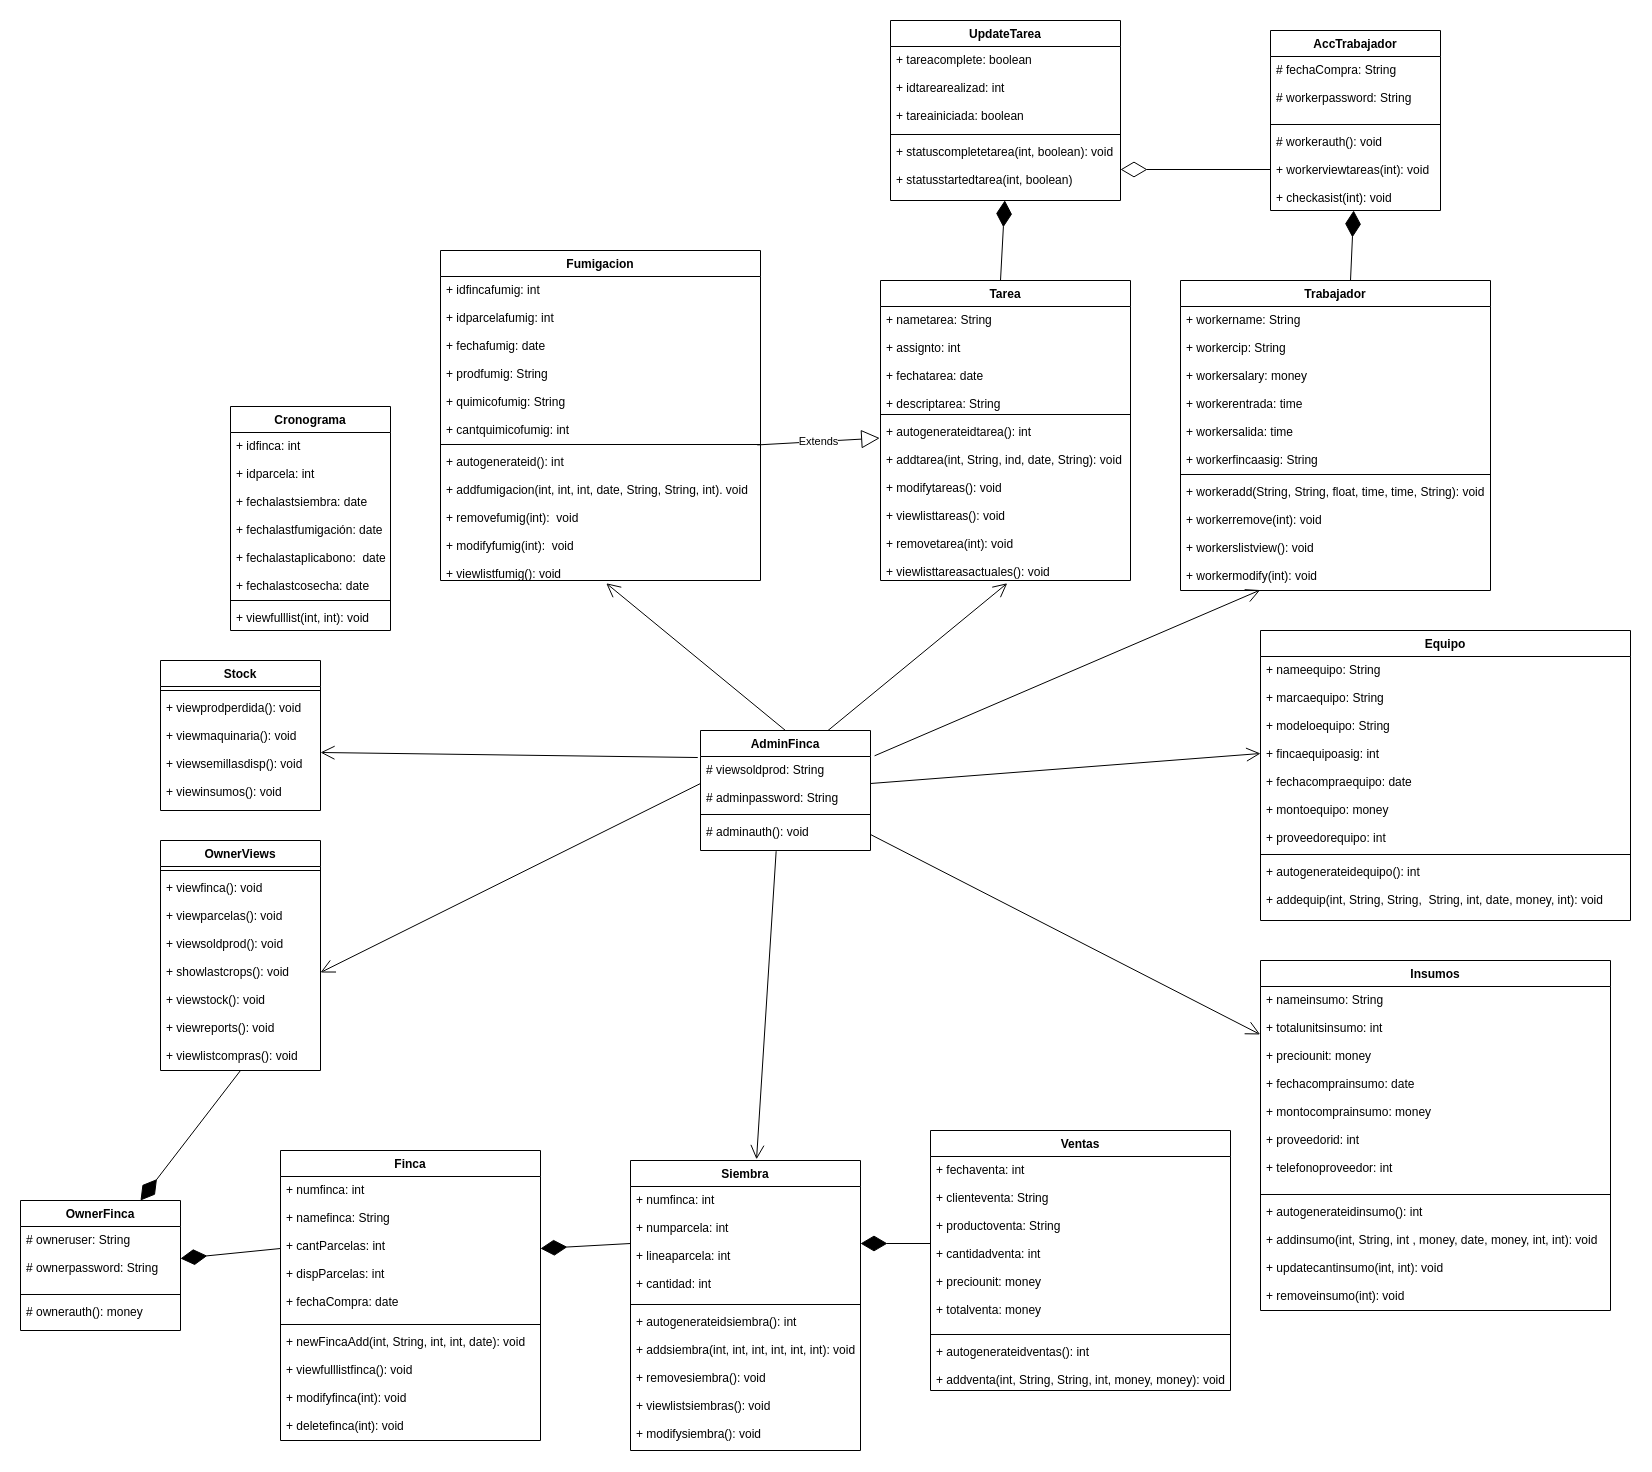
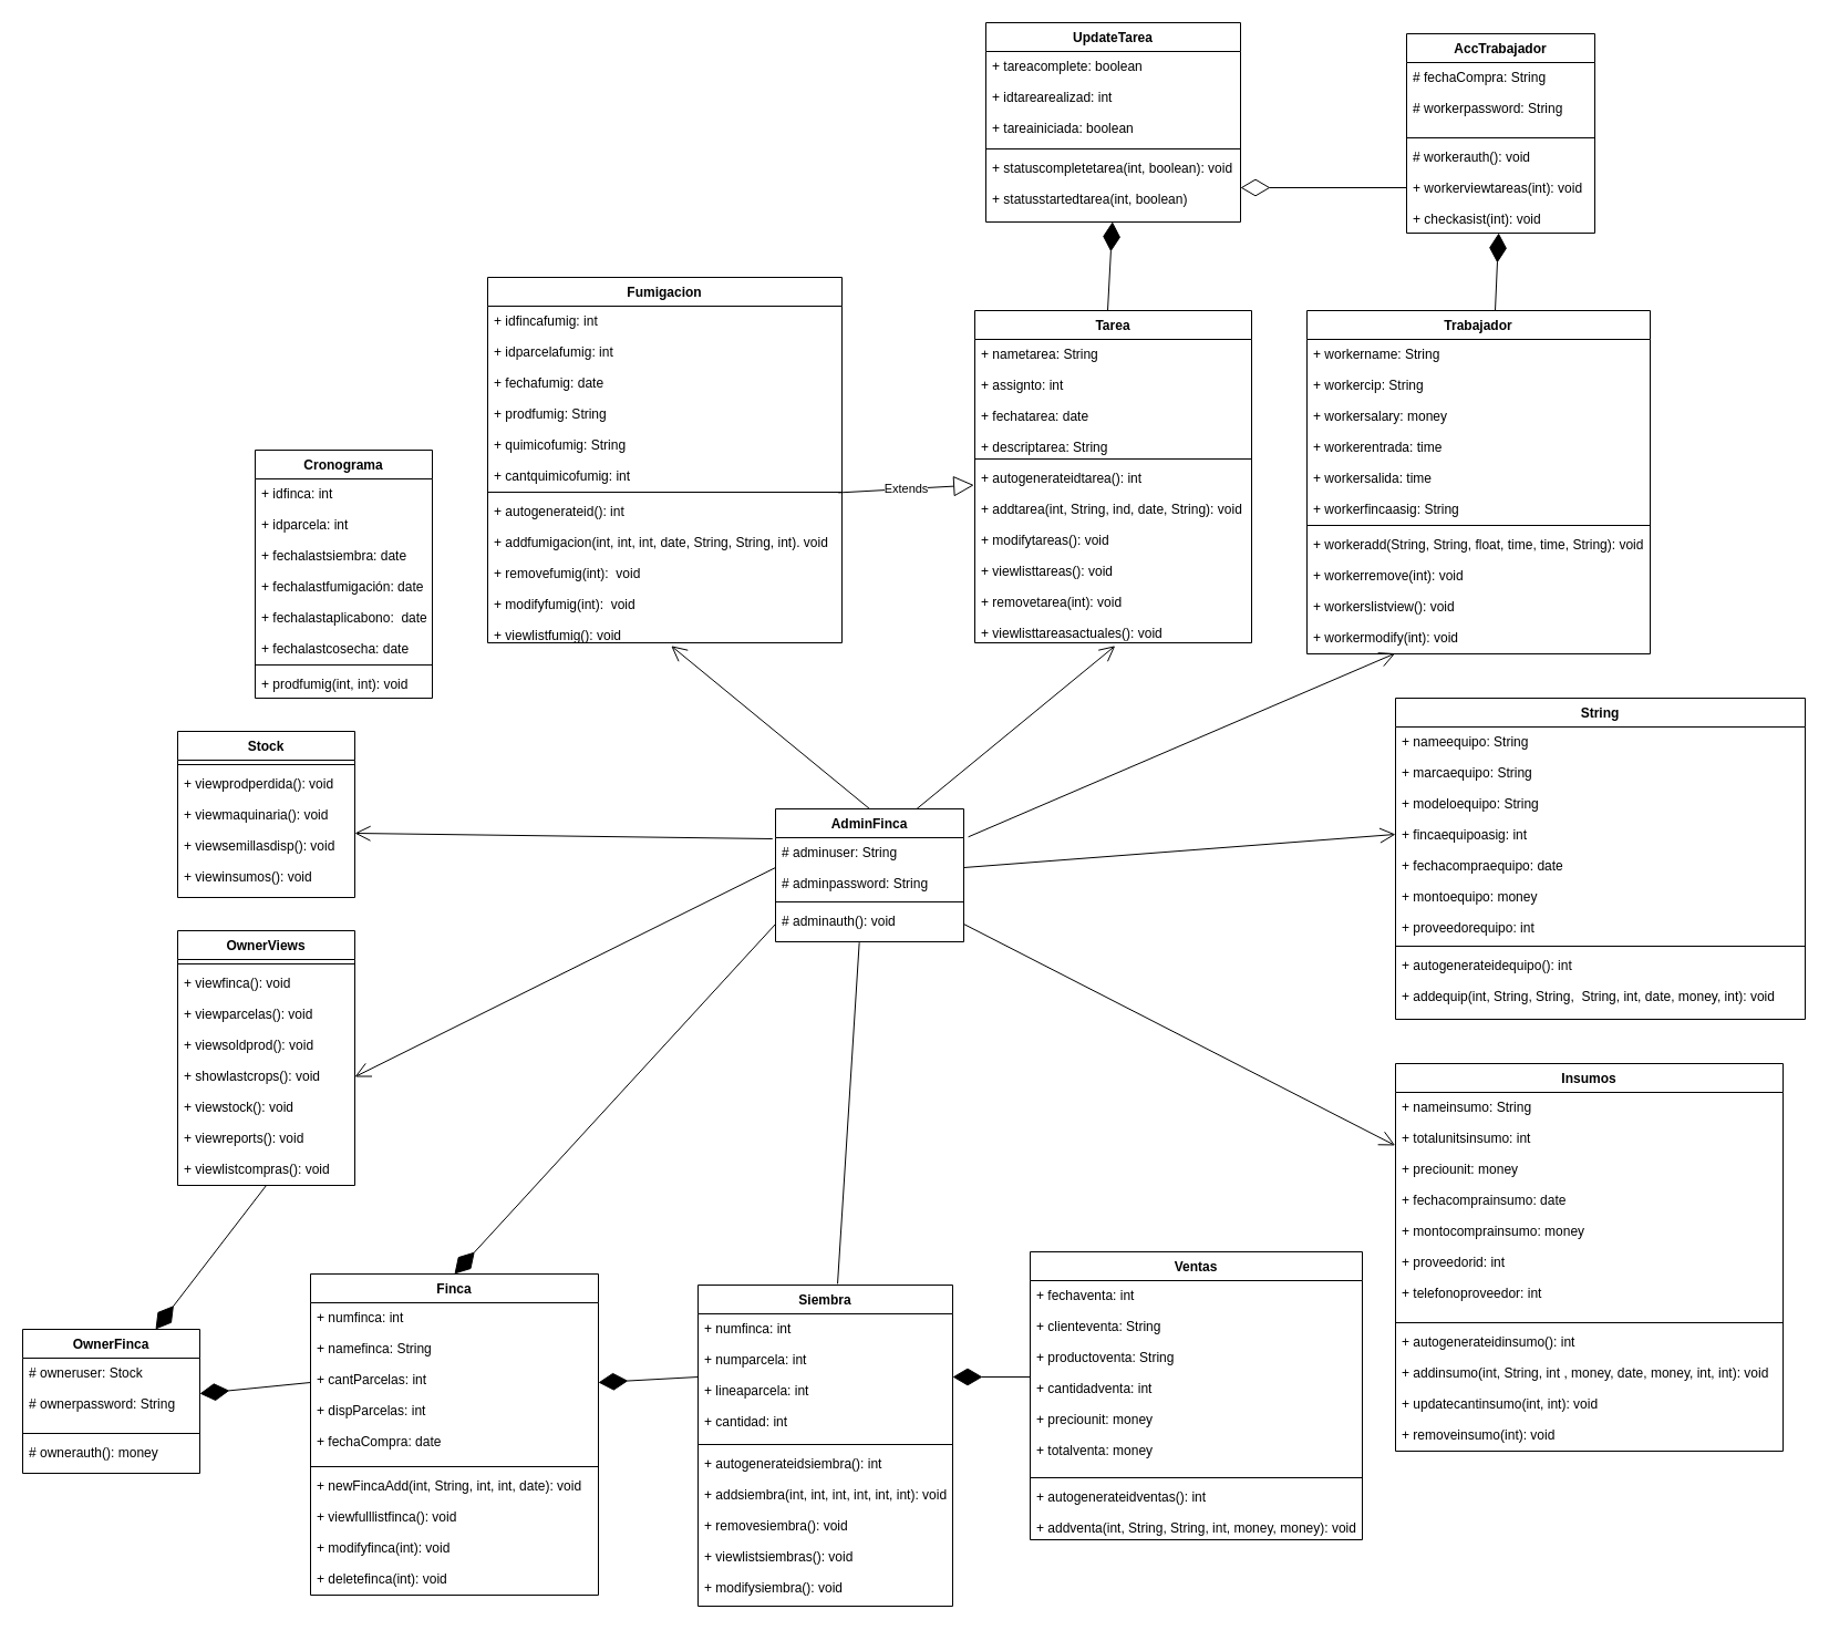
- <mxCell id="47" value="+ viewfulllist(int, int): void" style="text;strokeColor=none;fillColor=none;align=left;verticalAlign=top;spacingLeft=4;spacingRight=4;overflow=hidden;rotatable=0;points=[[0,0.5],[1,0.5]];portConstraint=eastwest;" vertex="1" parent="44"><mxGeometry y="198" width="160" height="26" as="geometry" /></mxCell>
+ <mxCell id="47" value="+ prodfumig(int, int): void" style="text;strokeColor=none;fillColor=none;align=left;verticalAlign=top;spacingLeft=4;spacingRight=4;overflow=hidden;rotatable=0;points=[[0,0.5],[1,0.5]];portConstraint=eastwest;" vertex="1" parent="44"><mxGeometry y="198" width="160" height="26" as="geometry" /></mxCell>
- <mxCell id="52" value="Equipo" style="swimlane;fontStyle=1;align=center;verticalAlign=top;childLayout=stackLayout;horizontal=1;startSize=26;horizontalStack=0;resizeParent=1;resizeParentMax=0;resizeLast=0;collapsible=1;marginBottom=0;" vertex="1" parent="1"><mxGeometry x="1260" y="630" width="370" height="290" as="geometry" /></mxCell>
+ <mxCell id="52" value="String" style="swimlane;fontStyle=1;align=center;verticalAlign=top;childLayout=stackLayout;horizontal=1;startSize=26;horizontalStack=0;resizeParent=1;resizeParentMax=0;resizeLast=0;collapsible=1;marginBottom=0;" vertex="1" parent="1"><mxGeometry x="1260" y="630" width="370" height="290" as="geometry" /></mxCell>
- <mxCell id="49" value="# viewsoldprod: String&#10;&#10;# adminpassword: String" style="text;strokeColor=none;fillColor=none;align=left;verticalAlign=top;spacingLeft=4;spacingRight=4;overflow=hidden;rotatable=0;points=[[0,0.5],[1,0.5]];portConstraint=eastwest;" vertex="1" parent="48"><mxGeometry y="26" width="170" height="54" as="geometry" /></mxCell>
+ <mxCell id="49" value="# adminuser: String&#10;&#10;# adminpassword: String" style="text;strokeColor=none;fillColor=none;align=left;verticalAlign=top;spacingLeft=4;spacingRight=4;overflow=hidden;rotatable=0;points=[[0,0.5],[1,0.5]];portConstraint=eastwest;" vertex="1" parent="48"><mxGeometry y="26" width="170" height="54" as="geometry" /></mxCell>
+ <mxCell id="9" value="" style="endArrow=diamondThin;endFill=1;endSize=24;html=1;entryX=0.5;entryY=0;entryDx=0;entryDy=0;exitX=0;exitY=0.5;exitDx=0;exitDy=0;" edge="1" parent="1" source="51" target="64"><mxGeometry width="160" relative="1" as="geometry"><mxPoint x="730" y="1020" as="sourcePoint" /><mxPoint x="670" y="1050" as="targetPoint" /></mxGeometry></mxCell>
- <mxCell id="10" value="" style="endArrow=open;endFill=1;endSize=12;html=1;exitX=0.445;exitY=1.022;exitDx=0;exitDy=0;exitPerimeter=0;entryX=0.548;entryY=-0.004;entryDx=0;entryDy=0;entryPerimeter=0;" edge="1" parent="1" source="51" target="68"><mxGeometry width="160" relative="1" as="geometry"><mxPoint x="800" y="1000" as="sourcePoint" /><mxPoint x="960" y="1000" as="targetPoint" /></mxGeometry></mxCell>
+ <mxCell id="10" value="" style="endArrow=none;endFill=1;endSize=12;html=1;exitX=0.445;exitY=1.022;exitDx=0;exitDy=0;exitPerimeter=0;entryX=0.548;entryY=-0.004;entryDx=0;entryDy=0;entryPerimeter=0;" edge="1" parent="1" source="51" target="68"><mxGeometry width="160" relative="1" as="geometry"><mxPoint x="800" y="1000" as="sourcePoint" /><mxPoint x="960" y="1000" as="targetPoint" /></mxGeometry></mxCell>
- <mxCell id="61" value="# owneruser: String&#10;&#10;# ownerpassword: String" style="text;strokeColor=none;fillColor=none;align=left;verticalAlign=top;spacingLeft=4;spacingRight=4;overflow=hidden;rotatable=0;points=[[0,0.5],[1,0.5]];portConstraint=eastwest;" vertex="1" parent="60"><mxGeometry y="26" width="160" height="64" as="geometry" /></mxCell>
+ <mxCell id="61" value="# owneruser: Stock&#10;&#10;# ownerpassword: String" style="text;strokeColor=none;fillColor=none;align=left;verticalAlign=top;spacingLeft=4;spacingRight=4;overflow=hidden;rotatable=0;points=[[0,0.5],[1,0.5]];portConstraint=eastwest;" vertex="1" parent="60"><mxGeometry y="26" width="160" height="64" as="geometry" /></mxCell>
